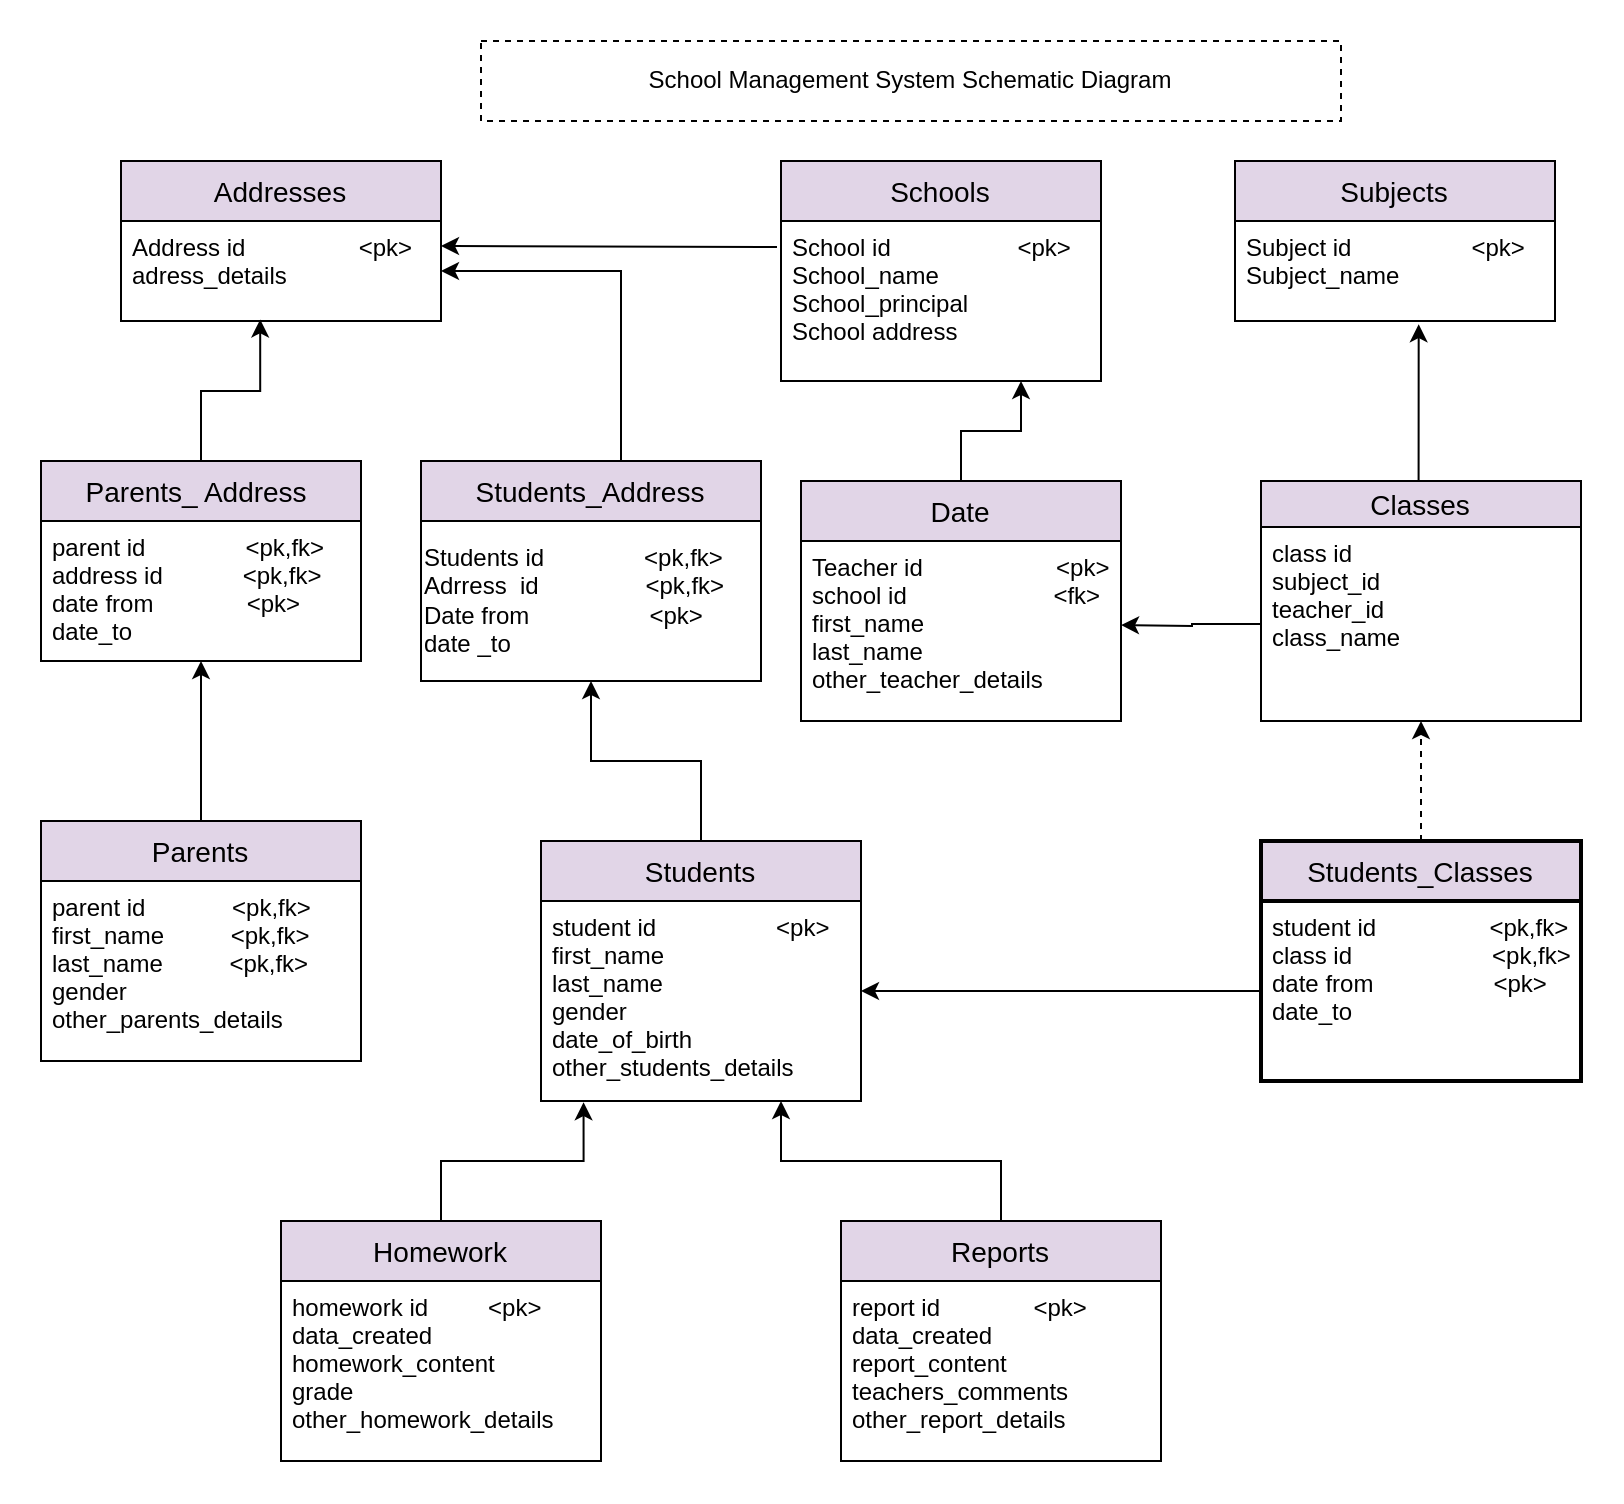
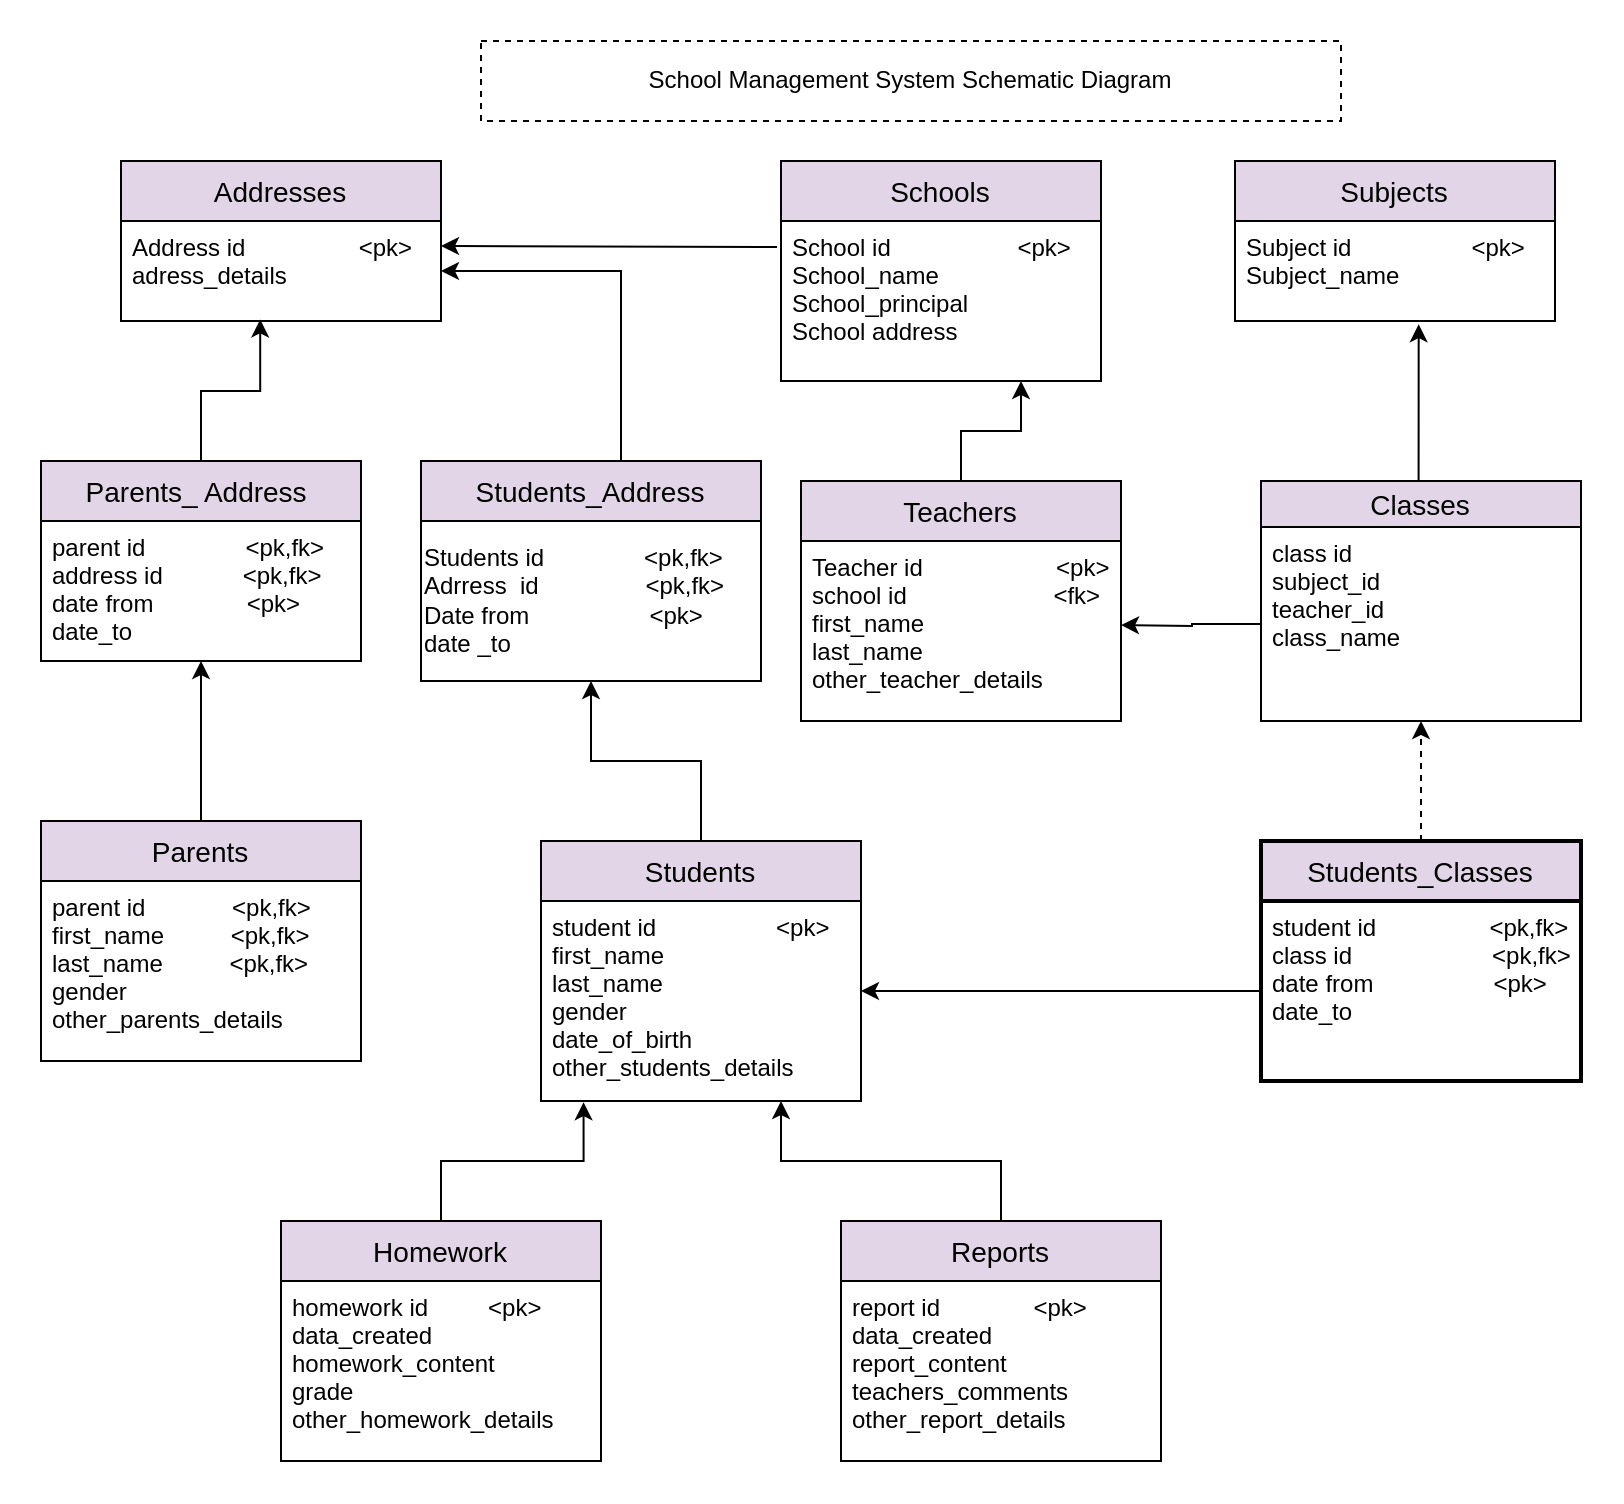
- <mxCell id="14" value="Date" style="swimlane;childLayout=stackLayout;horizontal=1;startSize=30;horizontalStack=0;fillColor=#e1d5e7;rounded=0;fontSize=14;fontStyle=0;strokeWidth=1;resizeParent=0;resizeLast=1;shadow=0;dashed=0;align=center;strokeColor=#000000;" parent="1" vertex="1"><mxGeometry x="400" y="240" width="160" height="120" as="geometry" /></mxCell>
+ <mxCell id="14" value="Teachers" style="swimlane;childLayout=stackLayout;horizontal=1;startSize=30;horizontalStack=0;fillColor=#e1d5e7;rounded=0;fontSize=14;fontStyle=0;strokeWidth=1;resizeParent=0;resizeLast=1;shadow=0;dashed=0;align=center;strokeColor=#000000;" parent="1" vertex="1"><mxGeometry x="400" y="240" width="160" height="120" as="geometry" /></mxCell>
